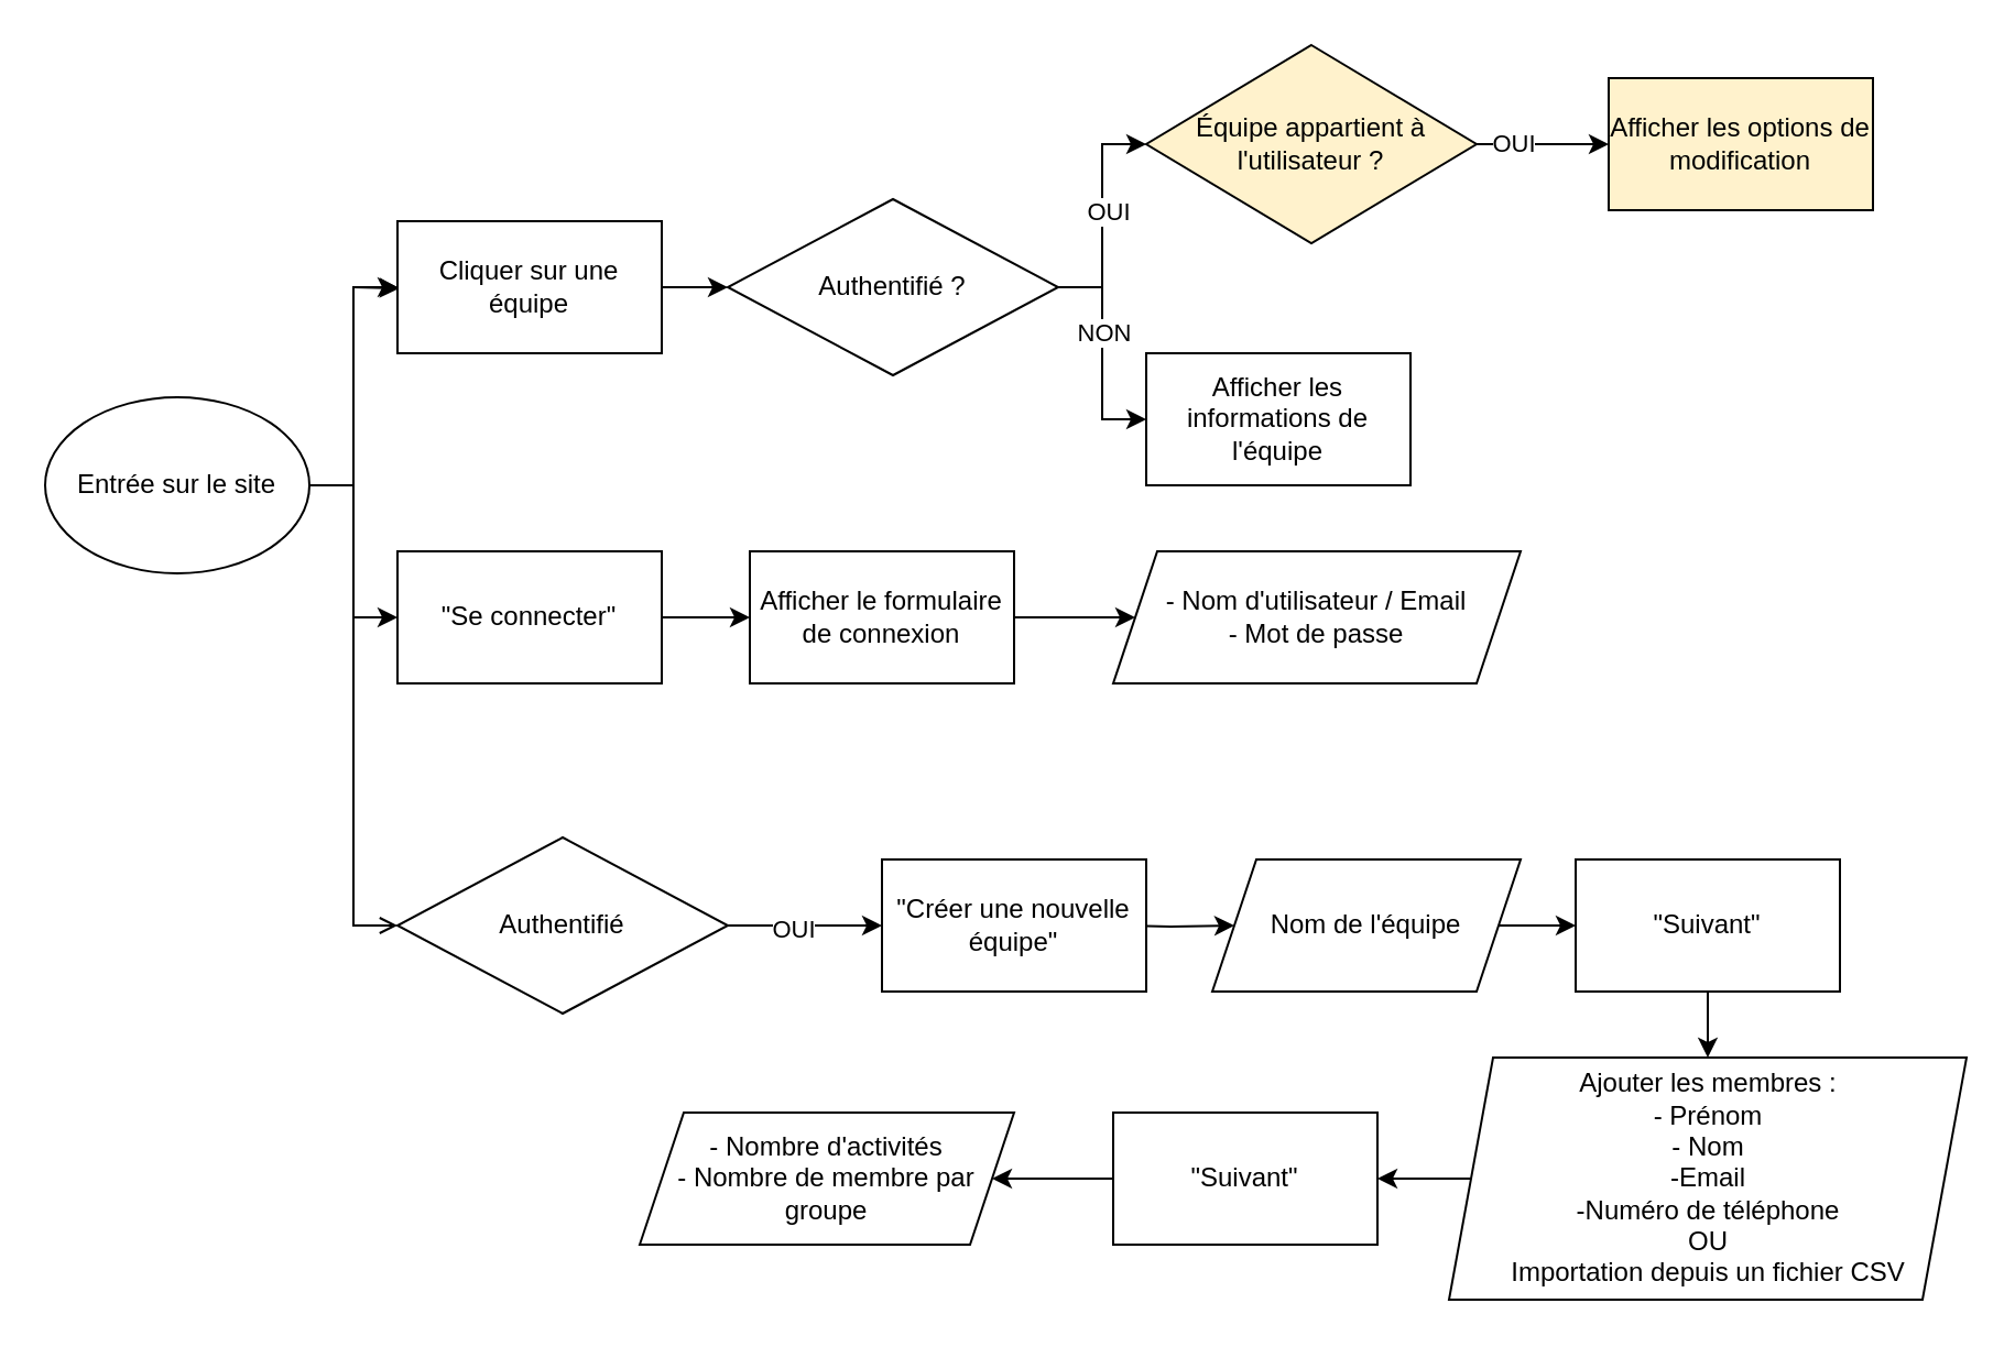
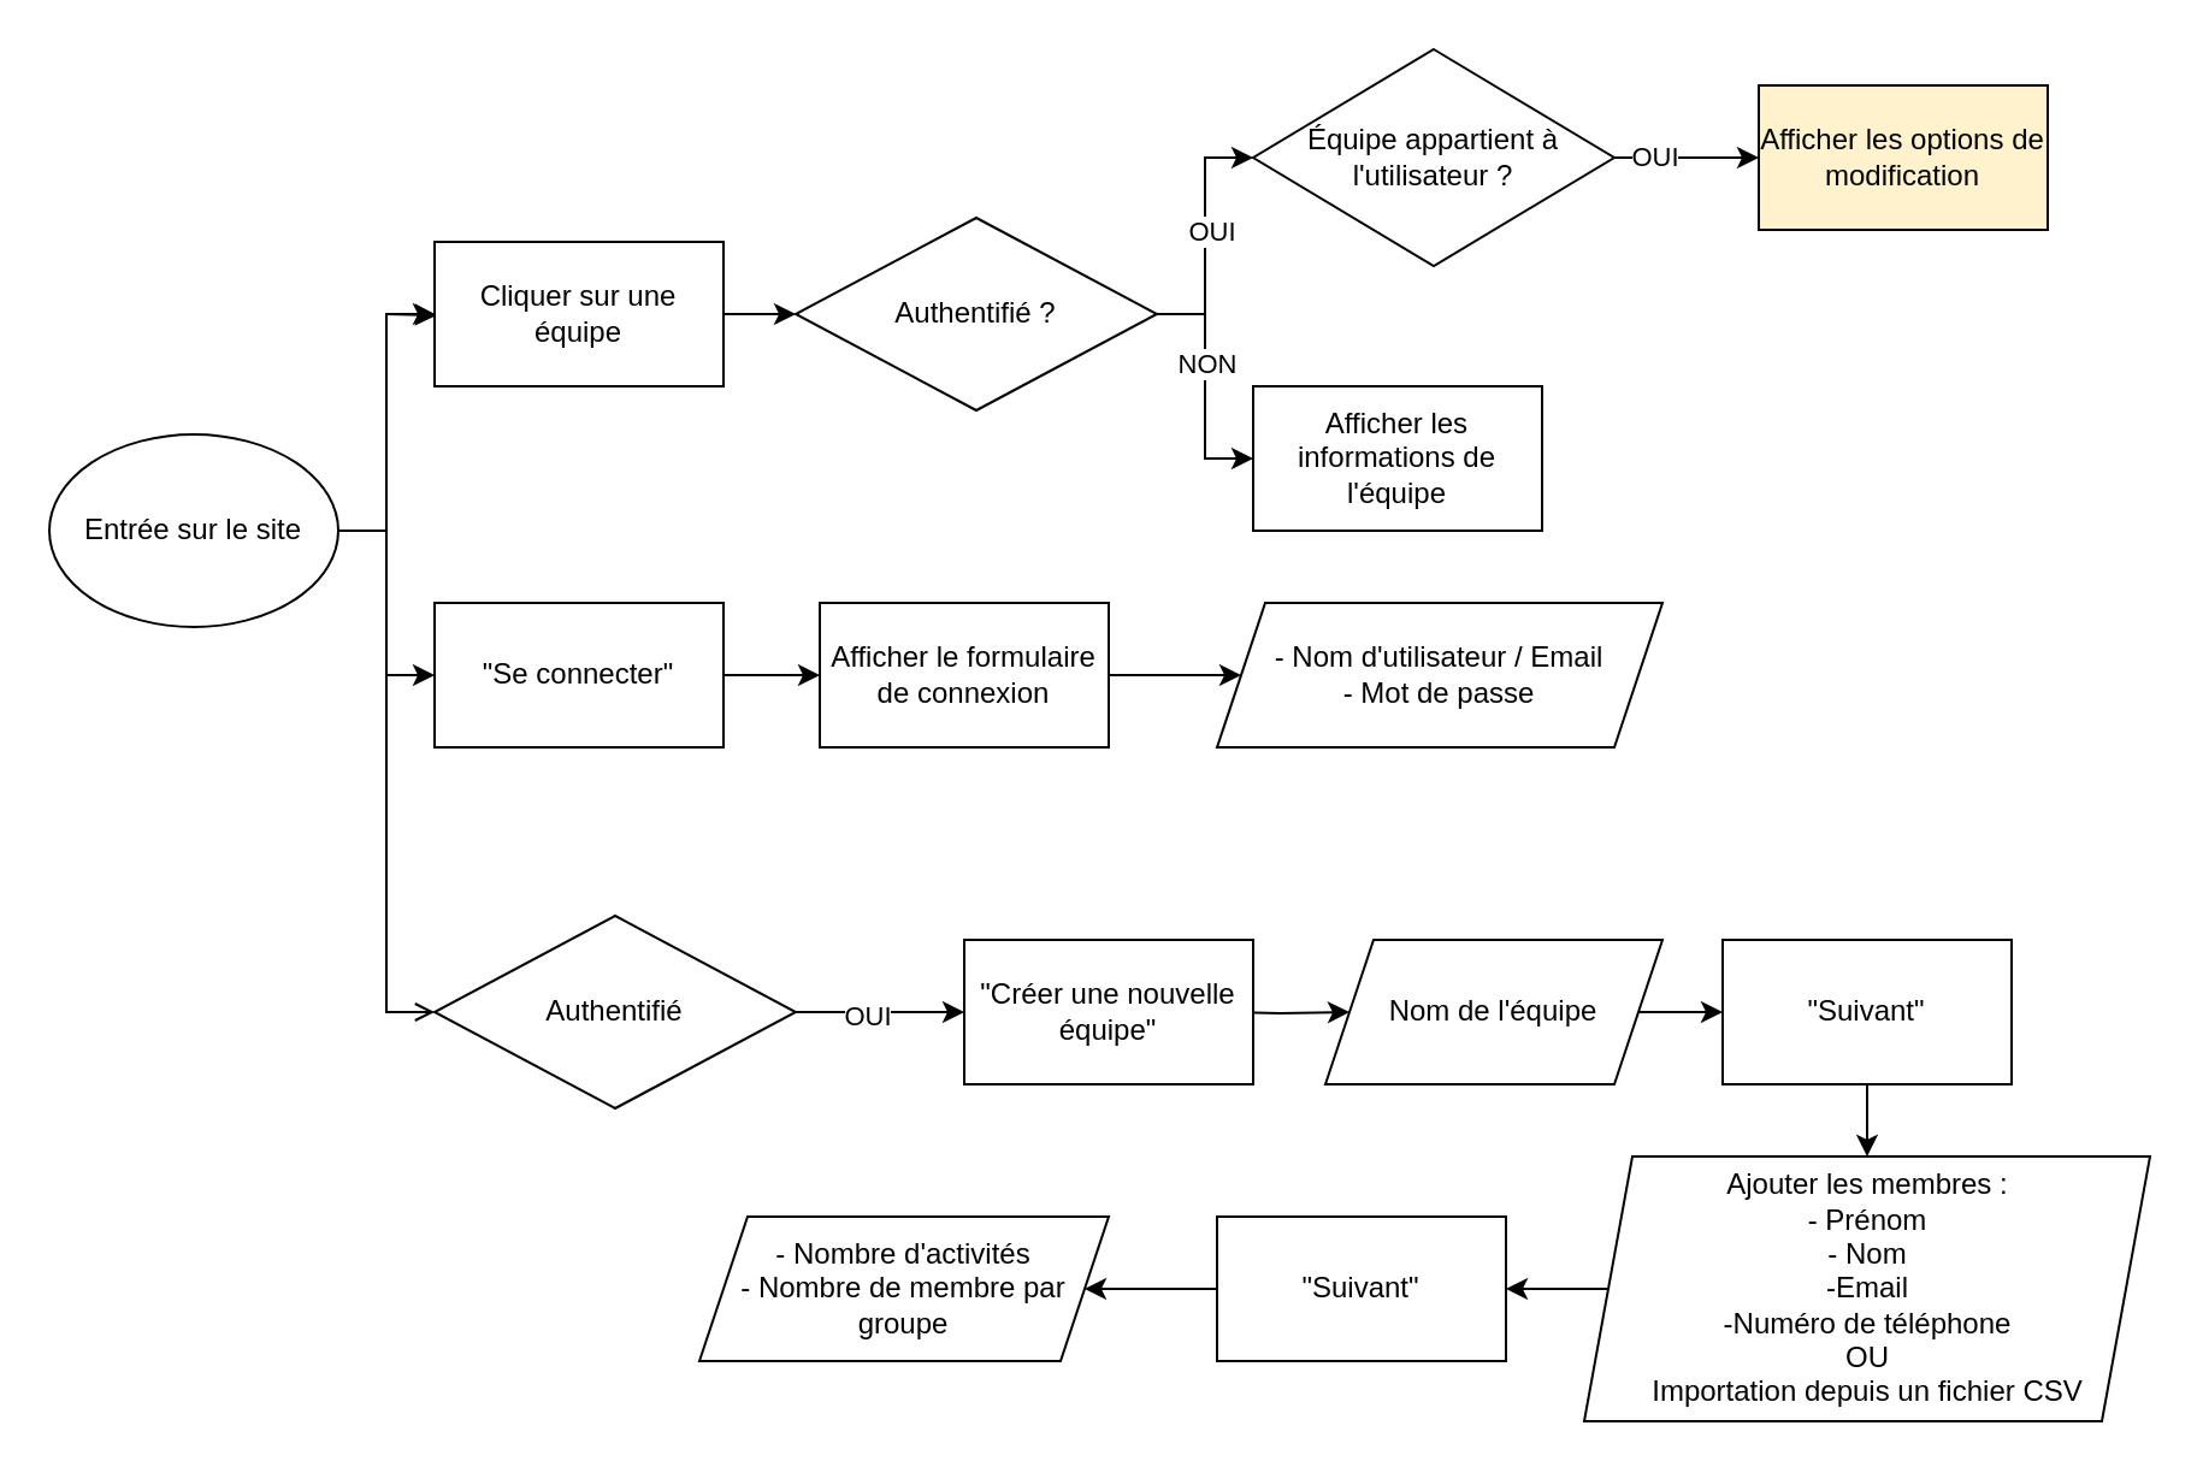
- <mxCell id="16" value="Équipe appartient à l'utilisateur ?" style="rhombus;whiteSpace=wrap;html=1;fillColor=#fff2cc;" vertex="1" parent="1"><mxGeometry x="520" y="20" width="150" height="90" as="geometry" /></mxCell>
+ <mxCell id="16" value="Équipe appartient à l'utilisateur ?" style="rhombus;whiteSpace=wrap;html=1;" vertex="1" parent="1"><mxGeometry x="520" y="20" width="150" height="90" as="geometry" /></mxCell>
